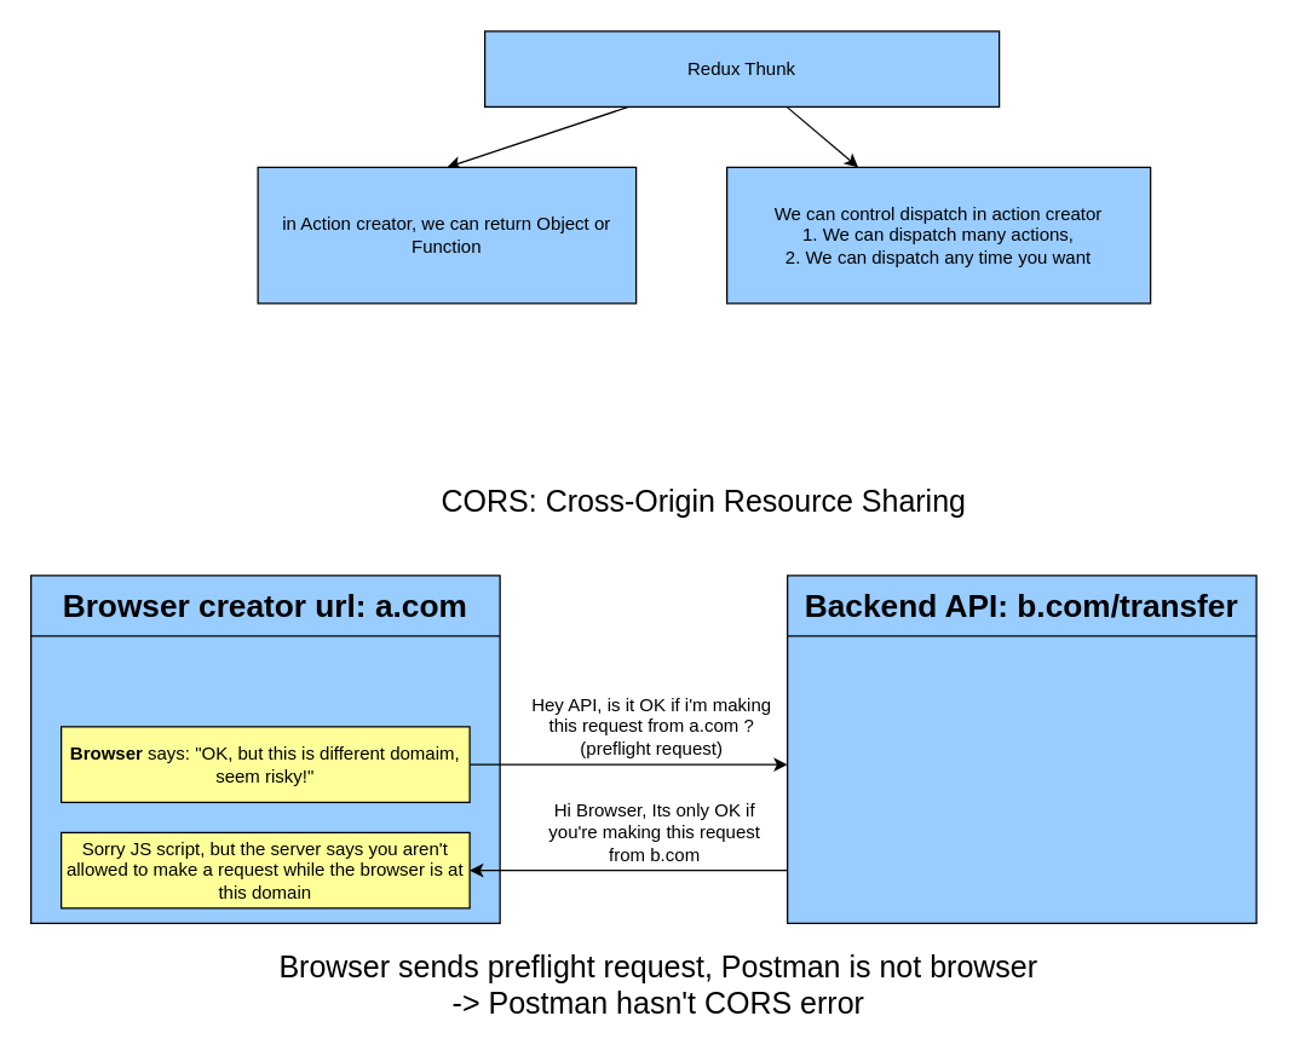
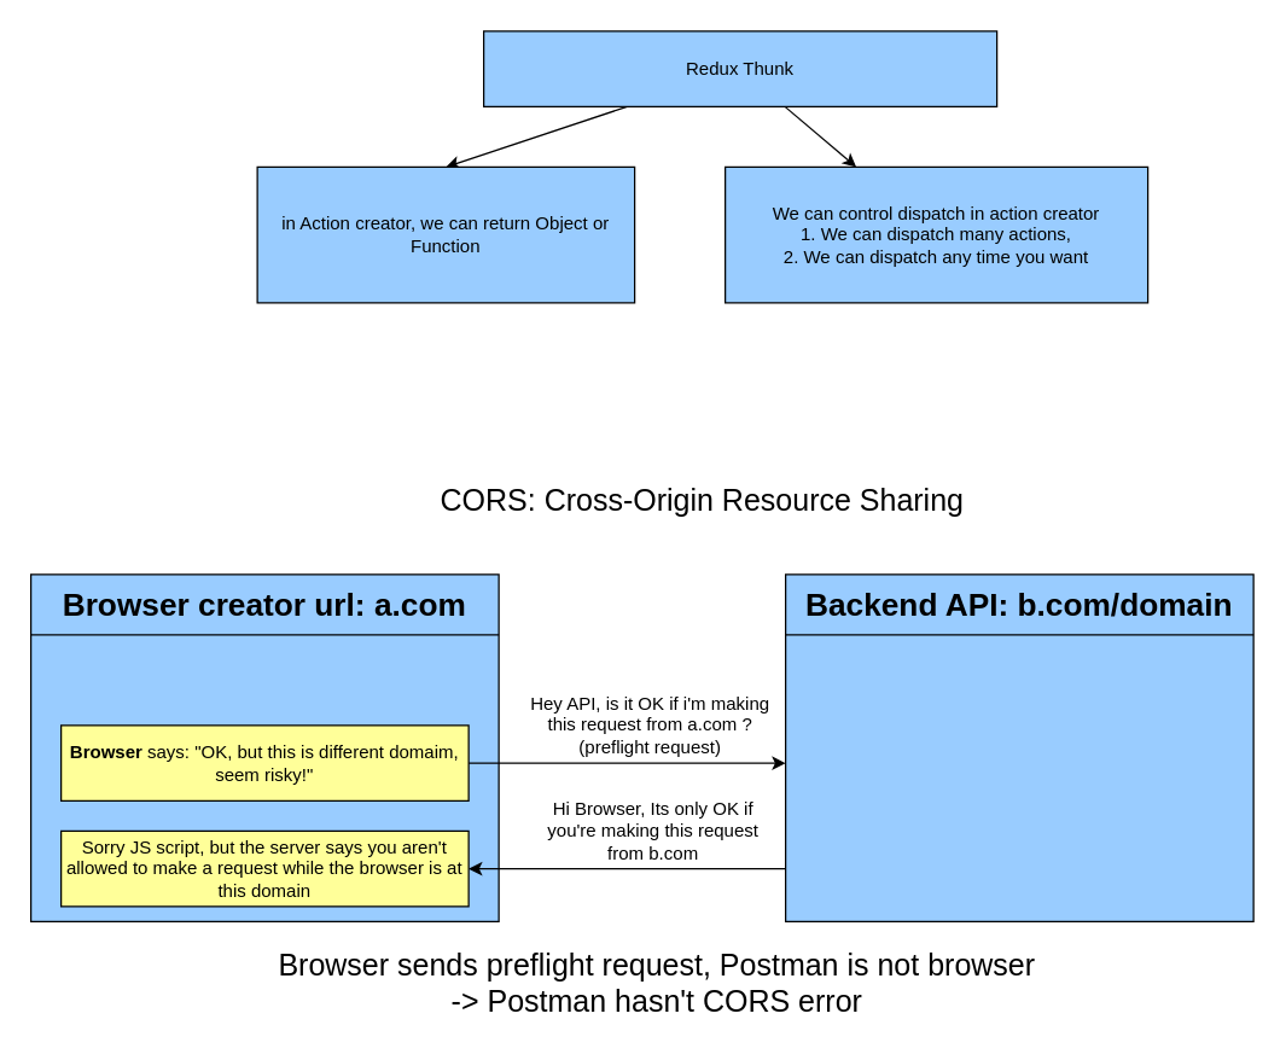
- <mxCell id="12" value="&lt;font color=&quot;#000000&quot;&gt;Backend API: b.com/transfer&lt;/font&gt;" style="swimlane;whiteSpace=wrap;html=1;fontSize=21;container=0;fillColor=#99CCFF;gradientColor=none;swimlaneFillColor=#99CCFF;startSize=40;" vertex="1" parent="1"><mxGeometry x="520" y="380" width="310" height="230" as="geometry" /></mxCell>
+ <mxCell id="12" value="&lt;font color=&quot;#000000&quot;&gt;Backend API: b.com/domain&lt;/font&gt;" style="swimlane;whiteSpace=wrap;html=1;fontSize=21;container=0;fillColor=#99CCFF;gradientColor=none;swimlaneFillColor=#99CCFF;startSize=40;" vertex="1" parent="1"><mxGeometry x="520" y="380" width="310" height="230" as="geometry" /></mxCell>
